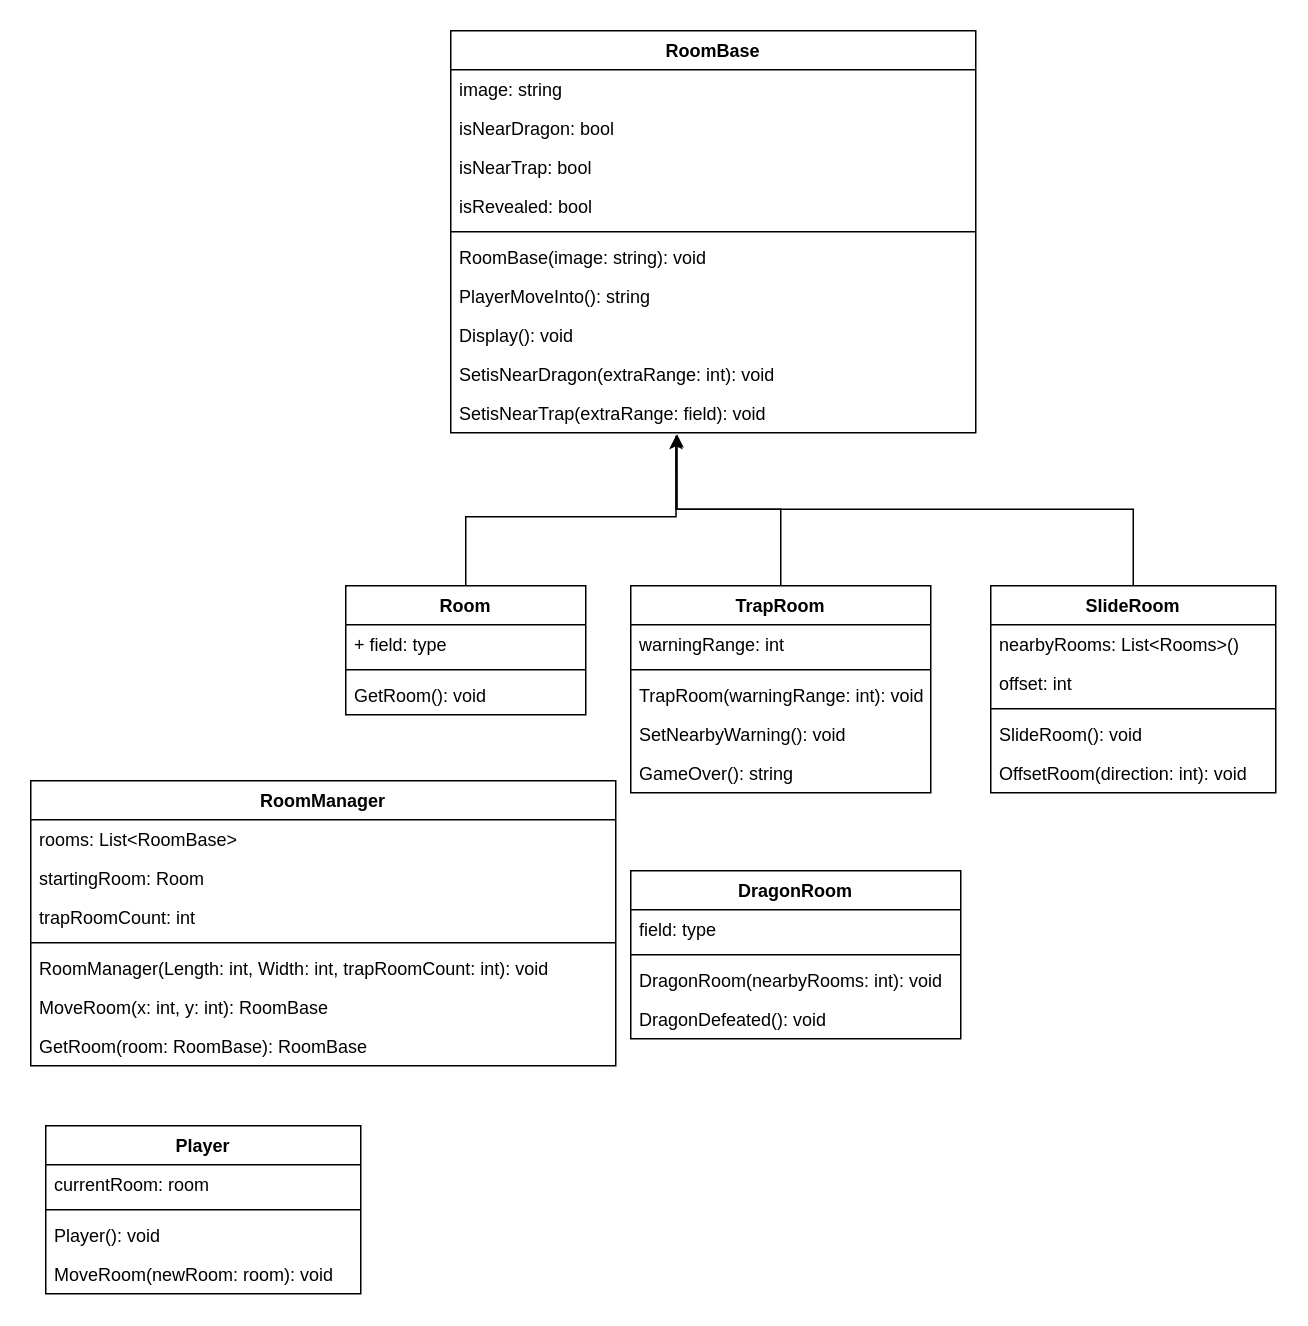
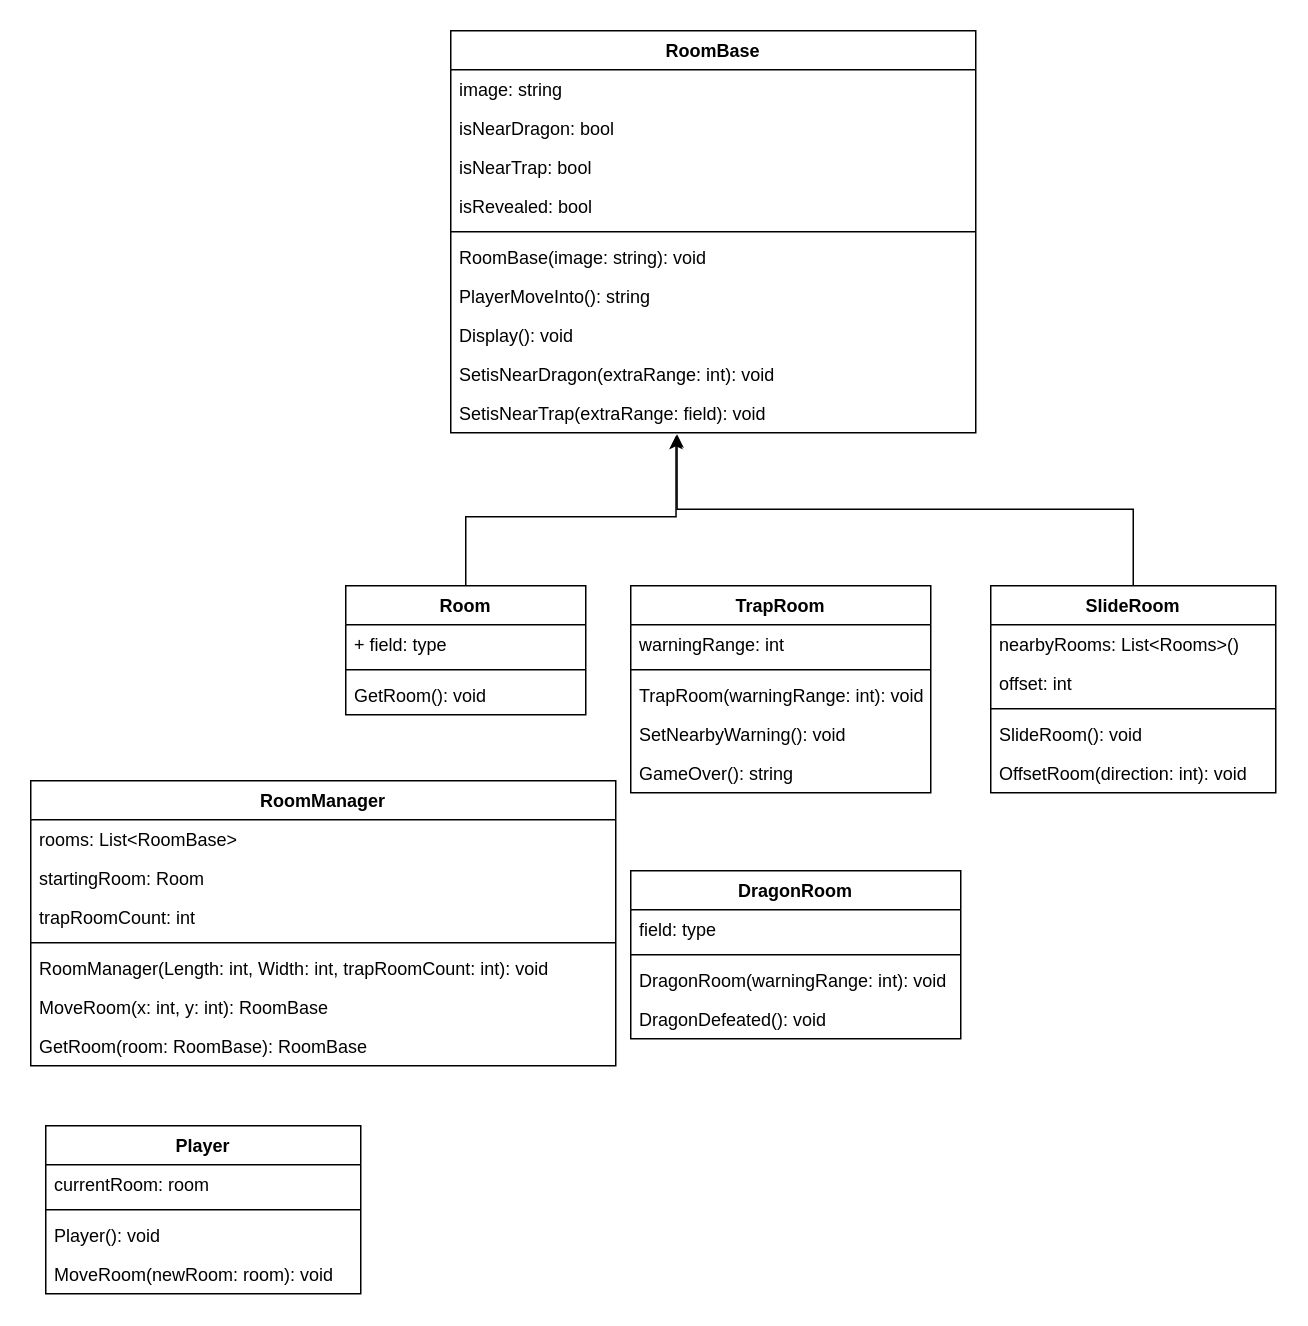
- <mxCell id="13" style="edgeStyle=orthogonalEdgeStyle;rounded=0;orthogonalLoop=1;jettySize=auto;html=1;exitX=0.5;exitY=0;exitDx=0;exitDy=0;entryX=0.429;entryY=1.077;entryDx=0;entryDy=0;entryPerimeter=0;endArrow=none;" parent="1" source="14" target="12" edge="1"><mxGeometry relative="1" as="geometry"><Array as="points"><mxPoint x="310" y="344" /><mxPoint x="450" y="344" /></Array></mxGeometry></mxCell>
+ <mxCell id="13" style="edgeStyle=orthogonalEdgeStyle;rounded=0;orthogonalLoop=1;jettySize=auto;html=1;exitX=0.5;exitY=0;exitDx=0;exitDy=0;entryX=0.429;entryY=1.077;entryDx=0;entryDy=0;entryPerimeter=0;" parent="1" source="14" target="12" edge="1"><mxGeometry relative="1" as="geometry"><Array as="points"><mxPoint x="310" y="344" /><mxPoint x="450" y="344" /></Array></mxGeometry></mxCell>
- <mxCell id="23" style="edgeStyle=orthogonalEdgeStyle;rounded=0;orthogonalLoop=1;jettySize=auto;html=1;exitX=0.5;exitY=0;exitDx=0;exitDy=0;entryX=0.429;entryY=1.077;entryDx=0;entryDy=0;entryPerimeter=0;" parent="1" source="24" target="12" edge="1"><mxGeometry relative="1" as="geometry"><mxPoint x="410" y="300" as="targetPoint" /><Array as="points"><mxPoint x="520" y="339" /><mxPoint x="450" y="339" /></Array></mxGeometry></mxCell>
- <mxCell id="21" value="DragonRoom(nearbyRooms: int): void" style="text;strokeColor=none;fillColor=none;align=left;verticalAlign=top;spacingLeft=4;spacingRight=4;overflow=hidden;rotatable=0;points=[[0,0.5],[1,0.5]];portConstraint=eastwest;" parent="18" vertex="1"><mxGeometry y="60" width="220" height="26" as="geometry" /></mxCell>
+ <mxCell id="21" value="DragonRoom(warningRange: int): void" style="text;strokeColor=none;fillColor=none;align=left;verticalAlign=top;spacingLeft=4;spacingRight=4;overflow=hidden;rotatable=0;points=[[0,0.5],[1,0.5]];portConstraint=eastwest;" parent="18" vertex="1"><mxGeometry y="60" width="220" height="26" as="geometry" /></mxCell>
